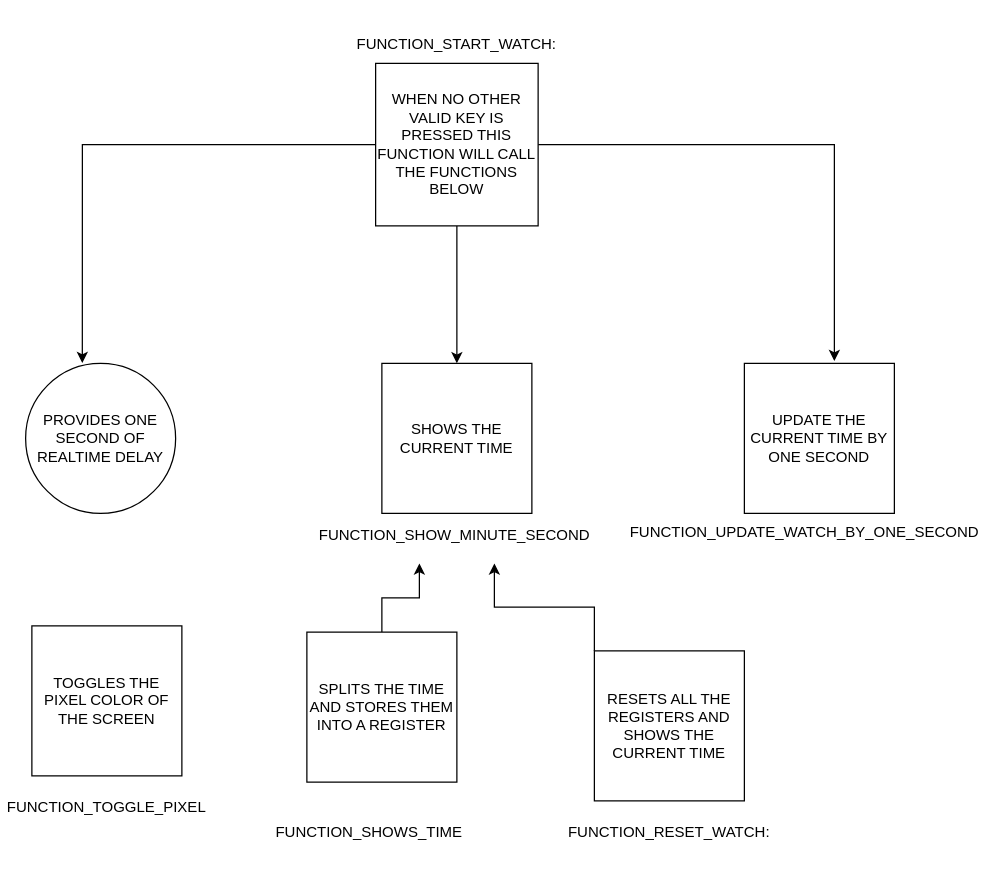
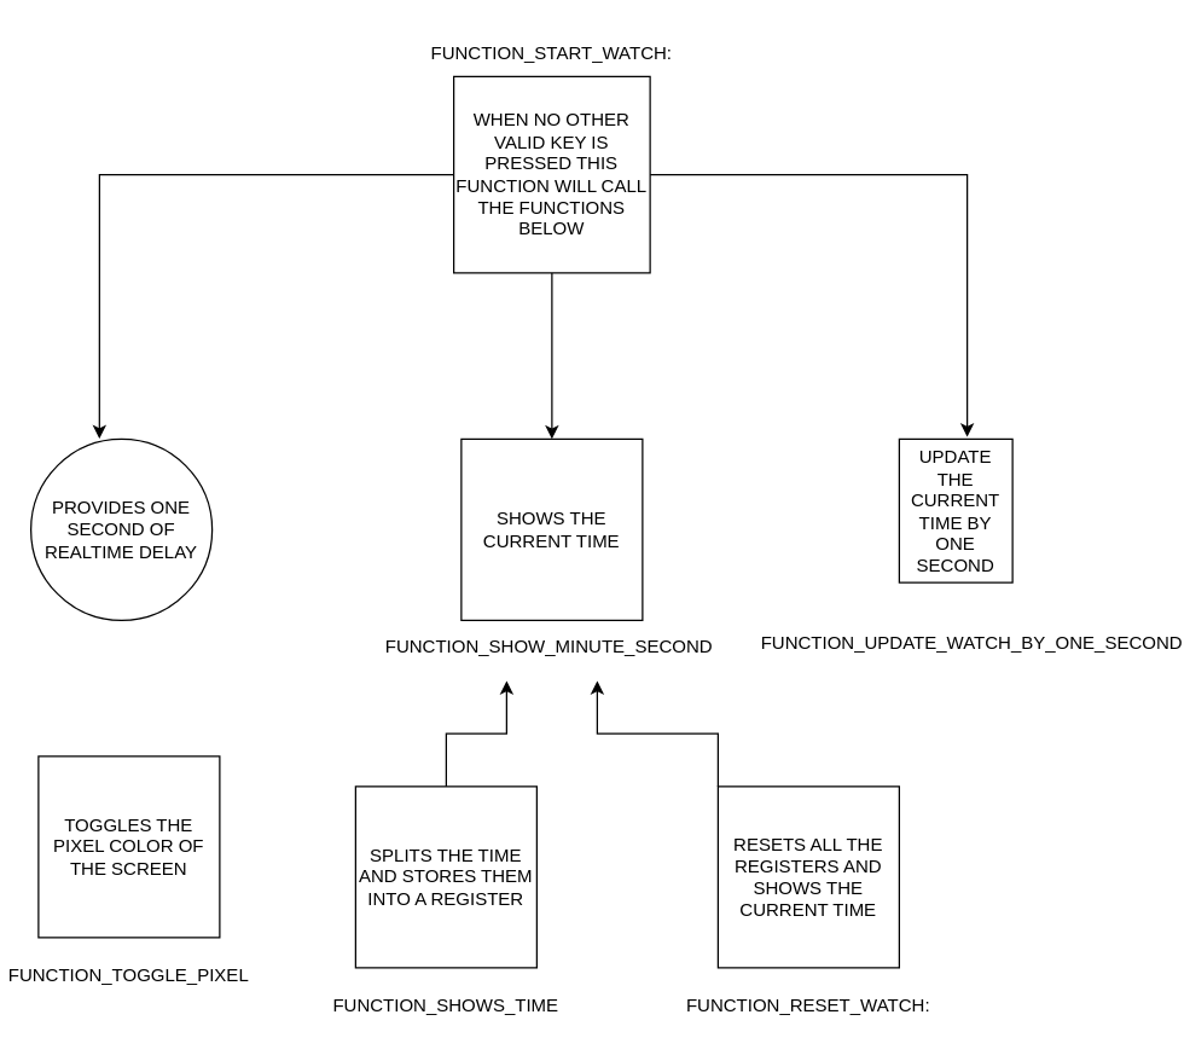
- <mxCell id="10" value="UPDATE THE CURRENT TIME BY ONE SECOND" style="rounded=0;whiteSpace=wrap;html=1;" vertex="1" parent="1"><mxGeometry x="595" y="290" width="120" height="120" as="geometry" /></mxCell>
+ <mxCell id="10" value="UPDATE THE CURRENT TIME BY ONE SECOND" style="rounded=0;whiteSpace=wrap;html=1;" vertex="1" parent="1"><mxGeometry x="595" y="290" width="75" height="95" as="geometry" /></mxCell>
- <mxCell id="18" value="SPLITS THE TIME AND STORES THEM INTO A REGISTER" style="rounded=0;whiteSpace=wrap;html=1;" vertex="1" parent="1"><mxGeometry x="245" y="505" width="120" height="120" as="geometry" /></mxCell>
+ <mxCell id="18" value="SPLITS THE TIME AND STORES THEM INTO A REGISTER" style="rounded=0;whiteSpace=wrap;html=1;" vertex="1" parent="1"><mxGeometry x="235" y="520" width="120" height="120" as="geometry" /></mxCell>
